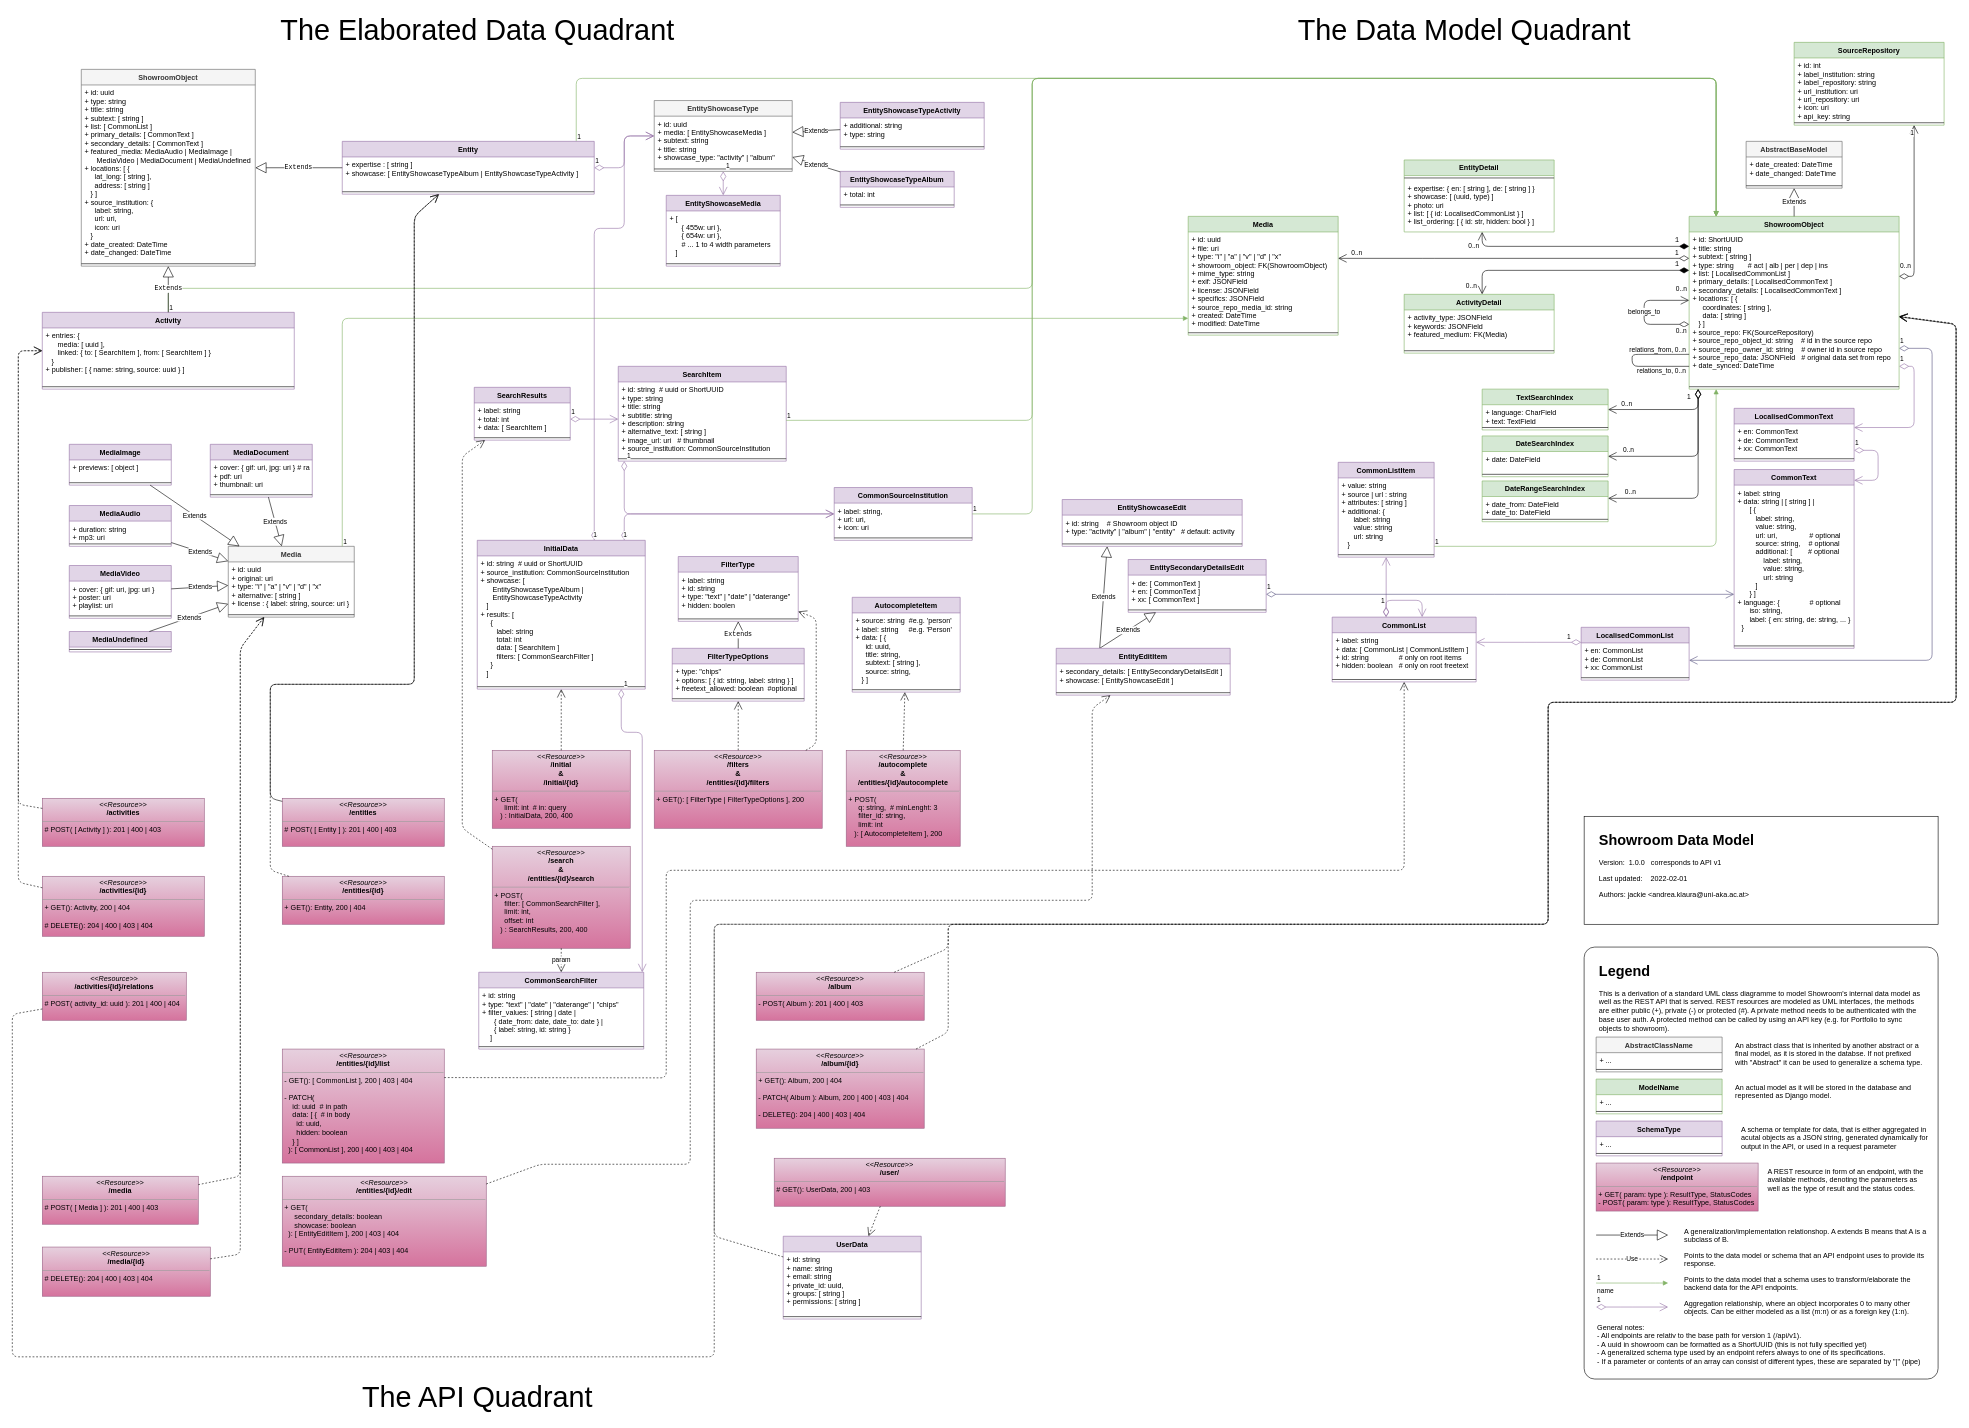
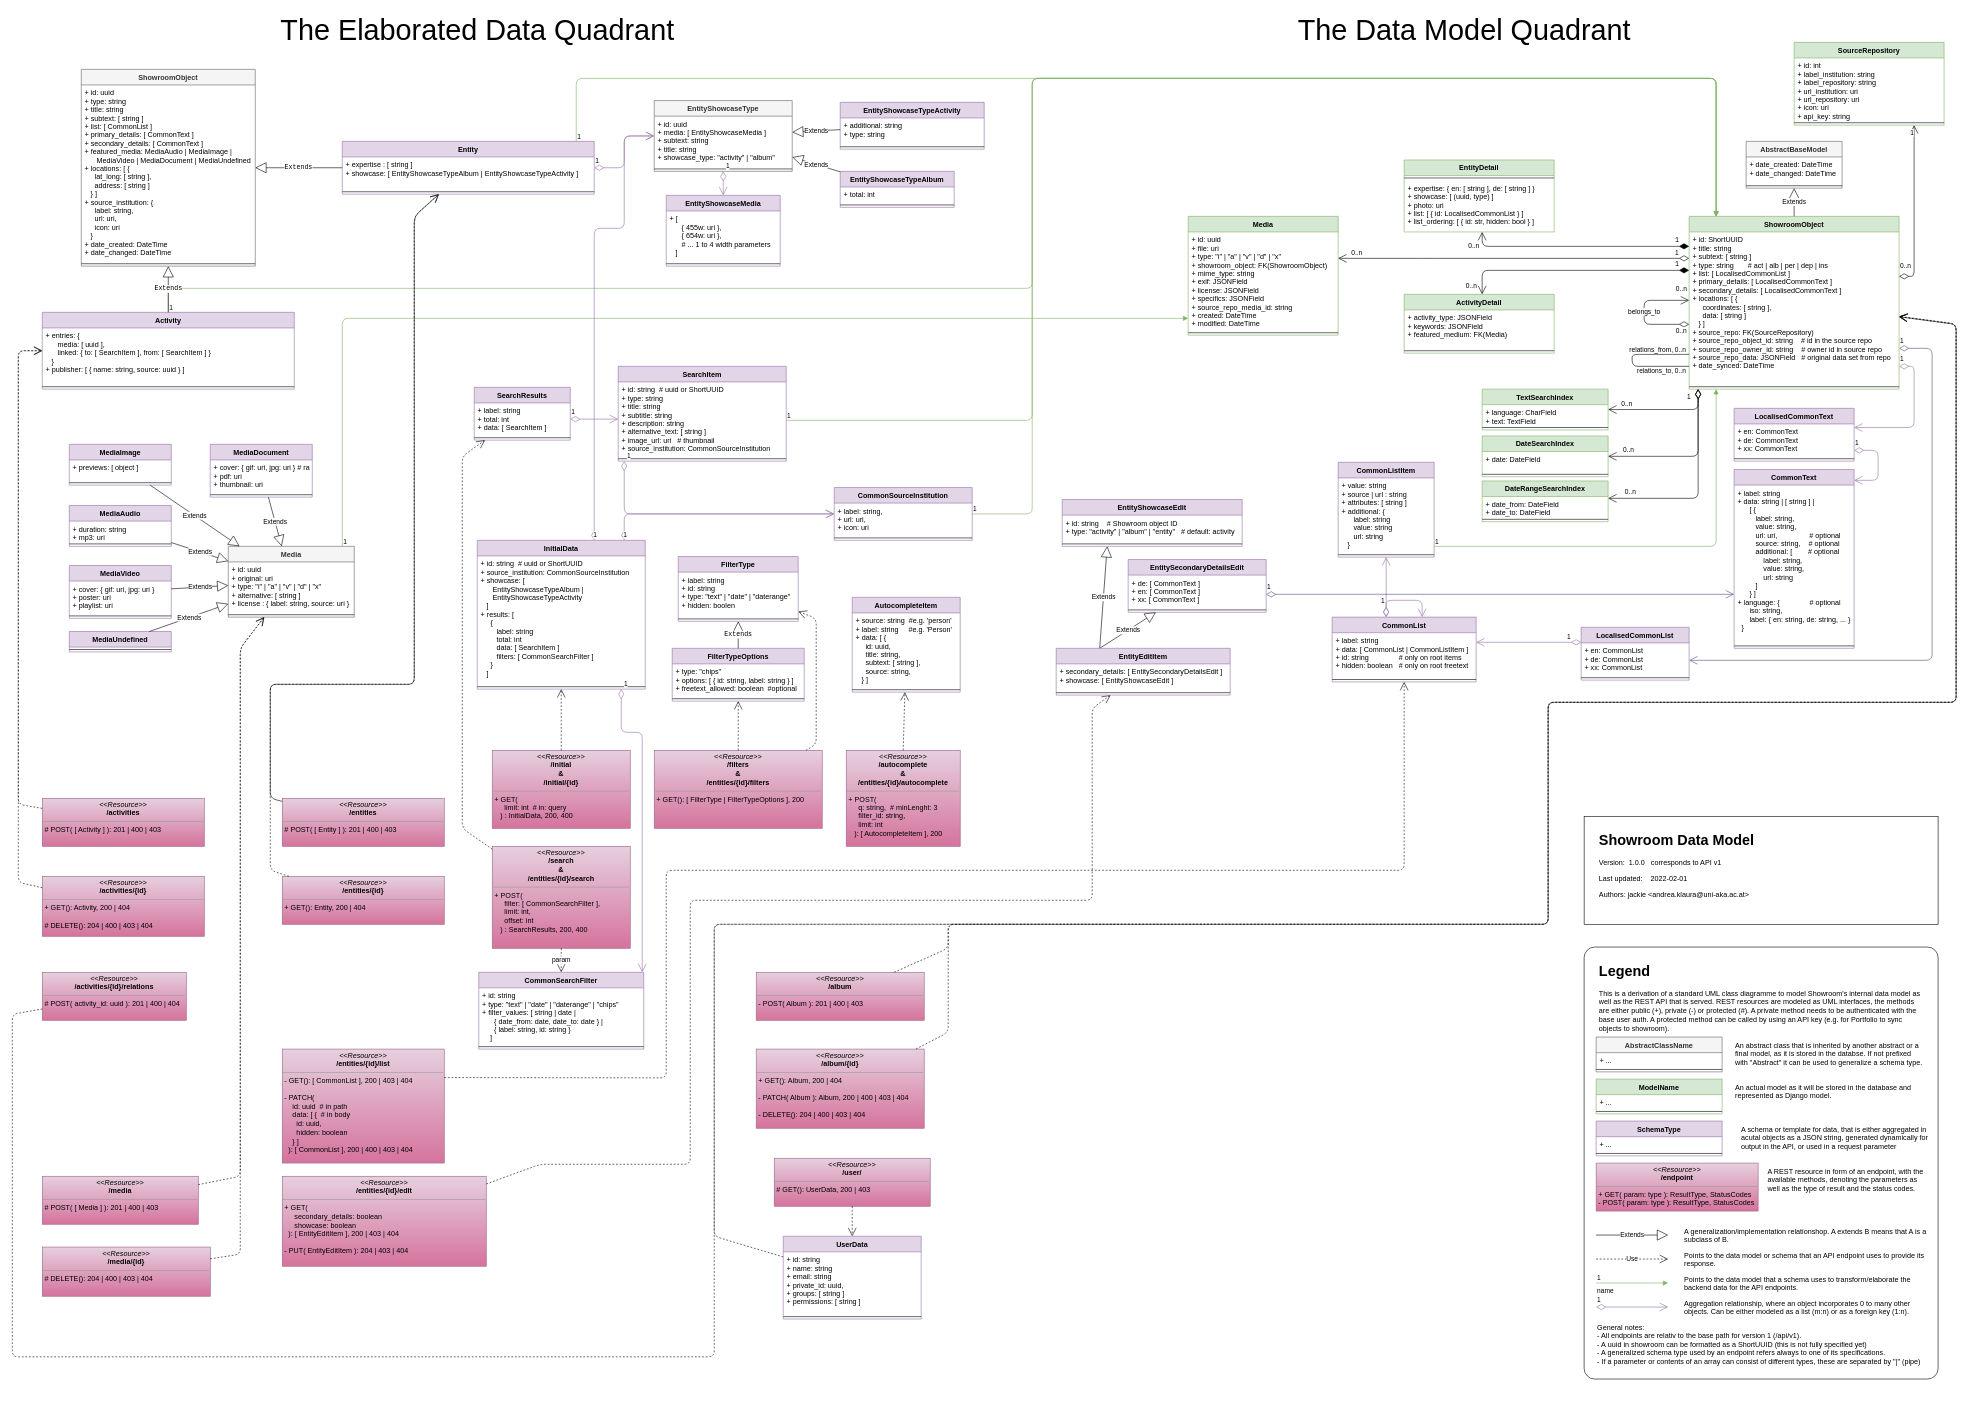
- <mxCell id="175" value="&lt;p style=&quot;margin: 0px ; margin-top: 4px ; text-align: center&quot;&gt;&lt;i&gt;&amp;lt;&amp;lt;Resource&amp;gt;&amp;gt;&lt;/i&gt;&lt;br&gt;&lt;b&gt;/user/&lt;/b&gt;&lt;/p&gt;&lt;hr size=&quot;1&quot;&gt;&lt;p style=&quot;margin: 0px ; margin-left: 4px&quot;&gt;# GET(): UserData,&amp;nbsp;&lt;span&gt;200 | 403&lt;/span&gt;&lt;/p&gt;" style="verticalAlign=top;align=left;overflow=fill;fontSize=12;fontFamily=Helvetica;html=1;gradientColor=#d5739d;fillColor=#e6d0de;strokeColor=#996185;" parent="1" vertex="1"><mxGeometry x="1290" y="1930" width="385" height="80" as="geometry" /></mxCell>
+ <mxCell id="175" value="&lt;p style=&quot;margin: 0px ; margin-top: 4px ; text-align: center&quot;&gt;&lt;i&gt;&amp;lt;&amp;lt;Resource&amp;gt;&amp;gt;&lt;/i&gt;&lt;br&gt;&lt;b&gt;/user/&lt;/b&gt;&lt;/p&gt;&lt;hr size=&quot;1&quot;&gt;&lt;p style=&quot;margin: 0px ; margin-left: 4px&quot;&gt;# GET(): UserData,&amp;nbsp;&lt;span&gt;200 | 403&lt;/span&gt;&lt;/p&gt;" style="verticalAlign=top;align=left;overflow=fill;fontSize=12;fontFamily=Helvetica;html=1;gradientColor=#d5739d;fillColor=#e6d0de;strokeColor=#996185;" parent="1" vertex="1"><mxGeometry x="1290" y="1930" width="260" height="80" as="geometry" /></mxCell>
- <mxCell id="118" value="&lt;font style=&quot;font-size: 48px&quot;&gt;The API Quadrant&lt;/font&gt;" style="text;html=1;strokeColor=none;fillColor=none;align=center;verticalAlign=middle;whiteSpace=wrap;rounded=0;" parent="1" vertex="1"><mxGeometry x="390" y="2298" width="811.25" height="60" as="geometry" /></mxCell>
